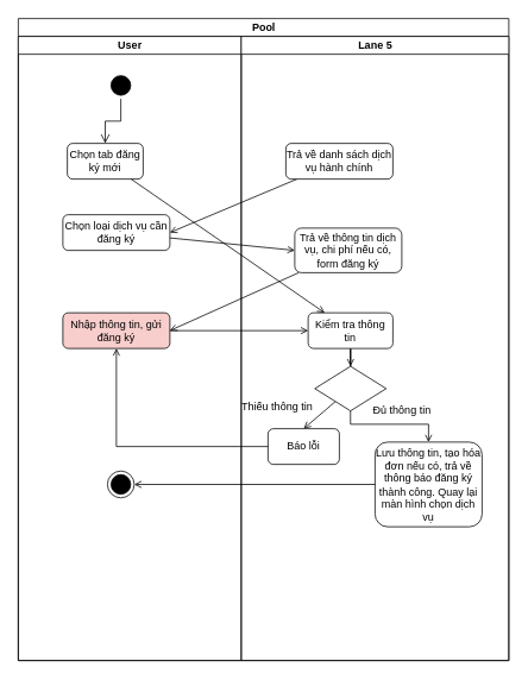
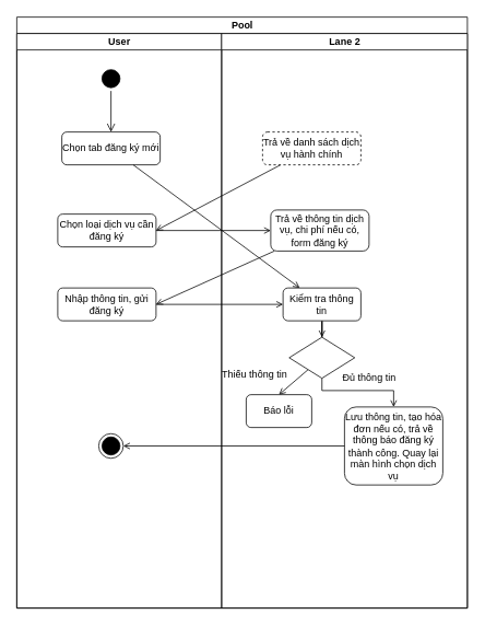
- <mxCell id="15" value="Lane 5" style="swimlane;startSize=20;html=1;" vertex="1" parent="2"><mxGeometry x="250" y="20" width="300" height="700" as="geometry" /></mxCell>
+ <mxCell id="15" value="Lane 2" style="swimlane;startSize=20;html=1;" vertex="1" parent="2"><mxGeometry x="250" y="20" width="300" height="700" as="geometry" /></mxCell>
- <mxCell id="6" value="Chọn tab đăng ký mới" style="rounded=1;whiteSpace=wrap;html=1;strokeColor=#000000;" vertex="1" parent="3"><mxGeometry x="55" y="120" width="85" height="40" as="geometry" /></mxCell>
+ <mxCell id="6" value="Chọn tab đăng ký mới" style="rounded=1;whiteSpace=wrap;html=1;strokeColor=#000000;" vertex="1" parent="3"><mxGeometry x="55" y="120" width="120" height="40" as="geometry" /></mxCell>
- <mxCell id="16" value="Trả về danh sách dịch vụ hành chính" style="rounded=1;whiteSpace=wrap;html=1;strokeColor=#000000;" vertex="1" parent="15"><mxGeometry x="50" y="120" width="120" height="40" as="geometry" /></mxCell>
+ <mxCell id="16" value="Trả về danh sách dịch vụ hành chính" style="rounded=1;whiteSpace=wrap;html=1;strokeColor=#000000;dashed=1;" vertex="1" parent="15"><mxGeometry x="50" y="120" width="120" height="40" as="geometry" /></mxCell>
- <mxCell id="7" value="Chọn loại dịch vụ cần đăng ký" style="rounded=1;whiteSpace=wrap;html=1;strokeColor=#000000;" vertex="1" parent="3"><mxGeometry x="50" y="200" width="120" height="40" as="geometry" /></mxCell>
+ <mxCell id="7" value="Chọn loại dịch vụ cần đăng ký" style="rounded=1;whiteSpace=wrap;html=1;strokeColor=#000000;" vertex="1" parent="3"><mxGeometry x="50" y="220" width="120" height="40" as="geometry" /></mxCell>
- <mxCell id="8" value="Nhập thông tin, gửi đăng ký" style="rounded=1;whiteSpace=wrap;html=1;strokeColor=#000000;fillColor=#f8cecc;" vertex="1" parent="3"><mxGeometry x="50" y="310" width="120" height="40" as="geometry" /></mxCell>
+ <mxCell id="8" value="Nhập thông tin, gửi đăng ký" style="rounded=1;whiteSpace=wrap;html=1;strokeColor=#000000;" vertex="1" parent="3"><mxGeometry x="50" y="310" width="120" height="40" as="geometry" /></mxCell>
- <mxCell id="27" style="edgeStyle=orthogonalEdgeStyle;rounded=0;orthogonalLoop=1;jettySize=auto;html=1;entryX=0.5;entryY=1;entryDx=0;entryDy=0;strokeColor=#000000;endArrow=open;endFill=0;" edge="1" parent="2" source="23" target="8"><mxGeometry relative="1" as="geometry" /></mxCell>
